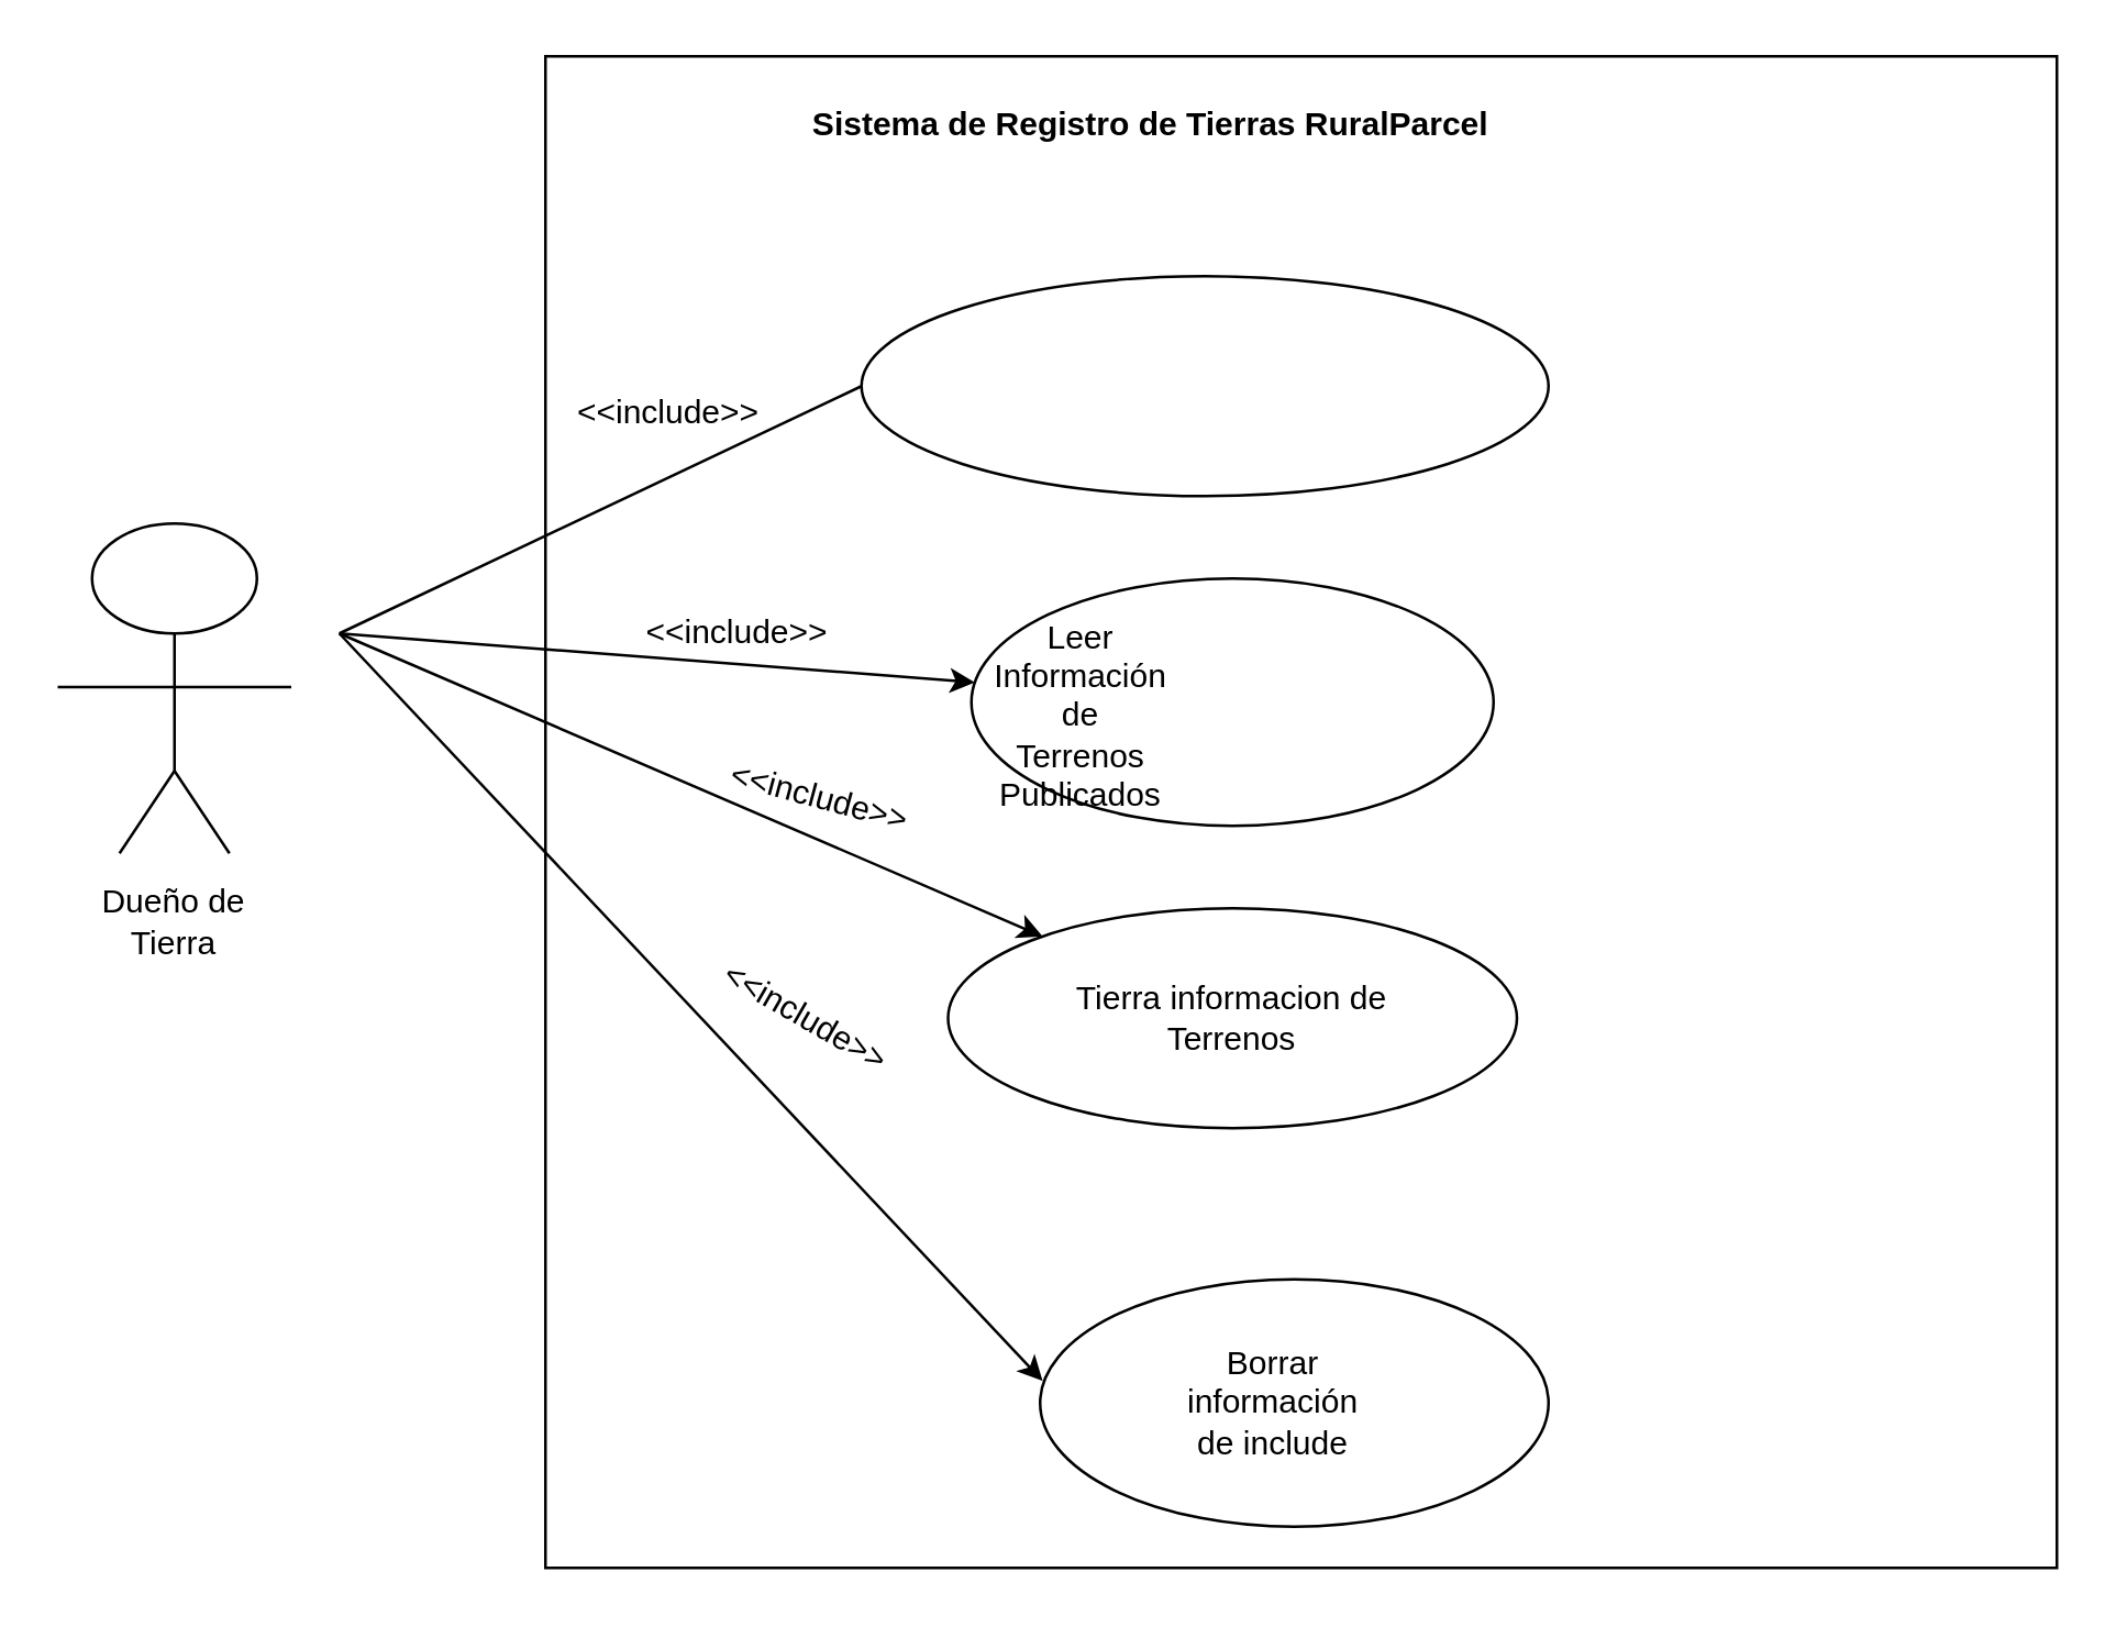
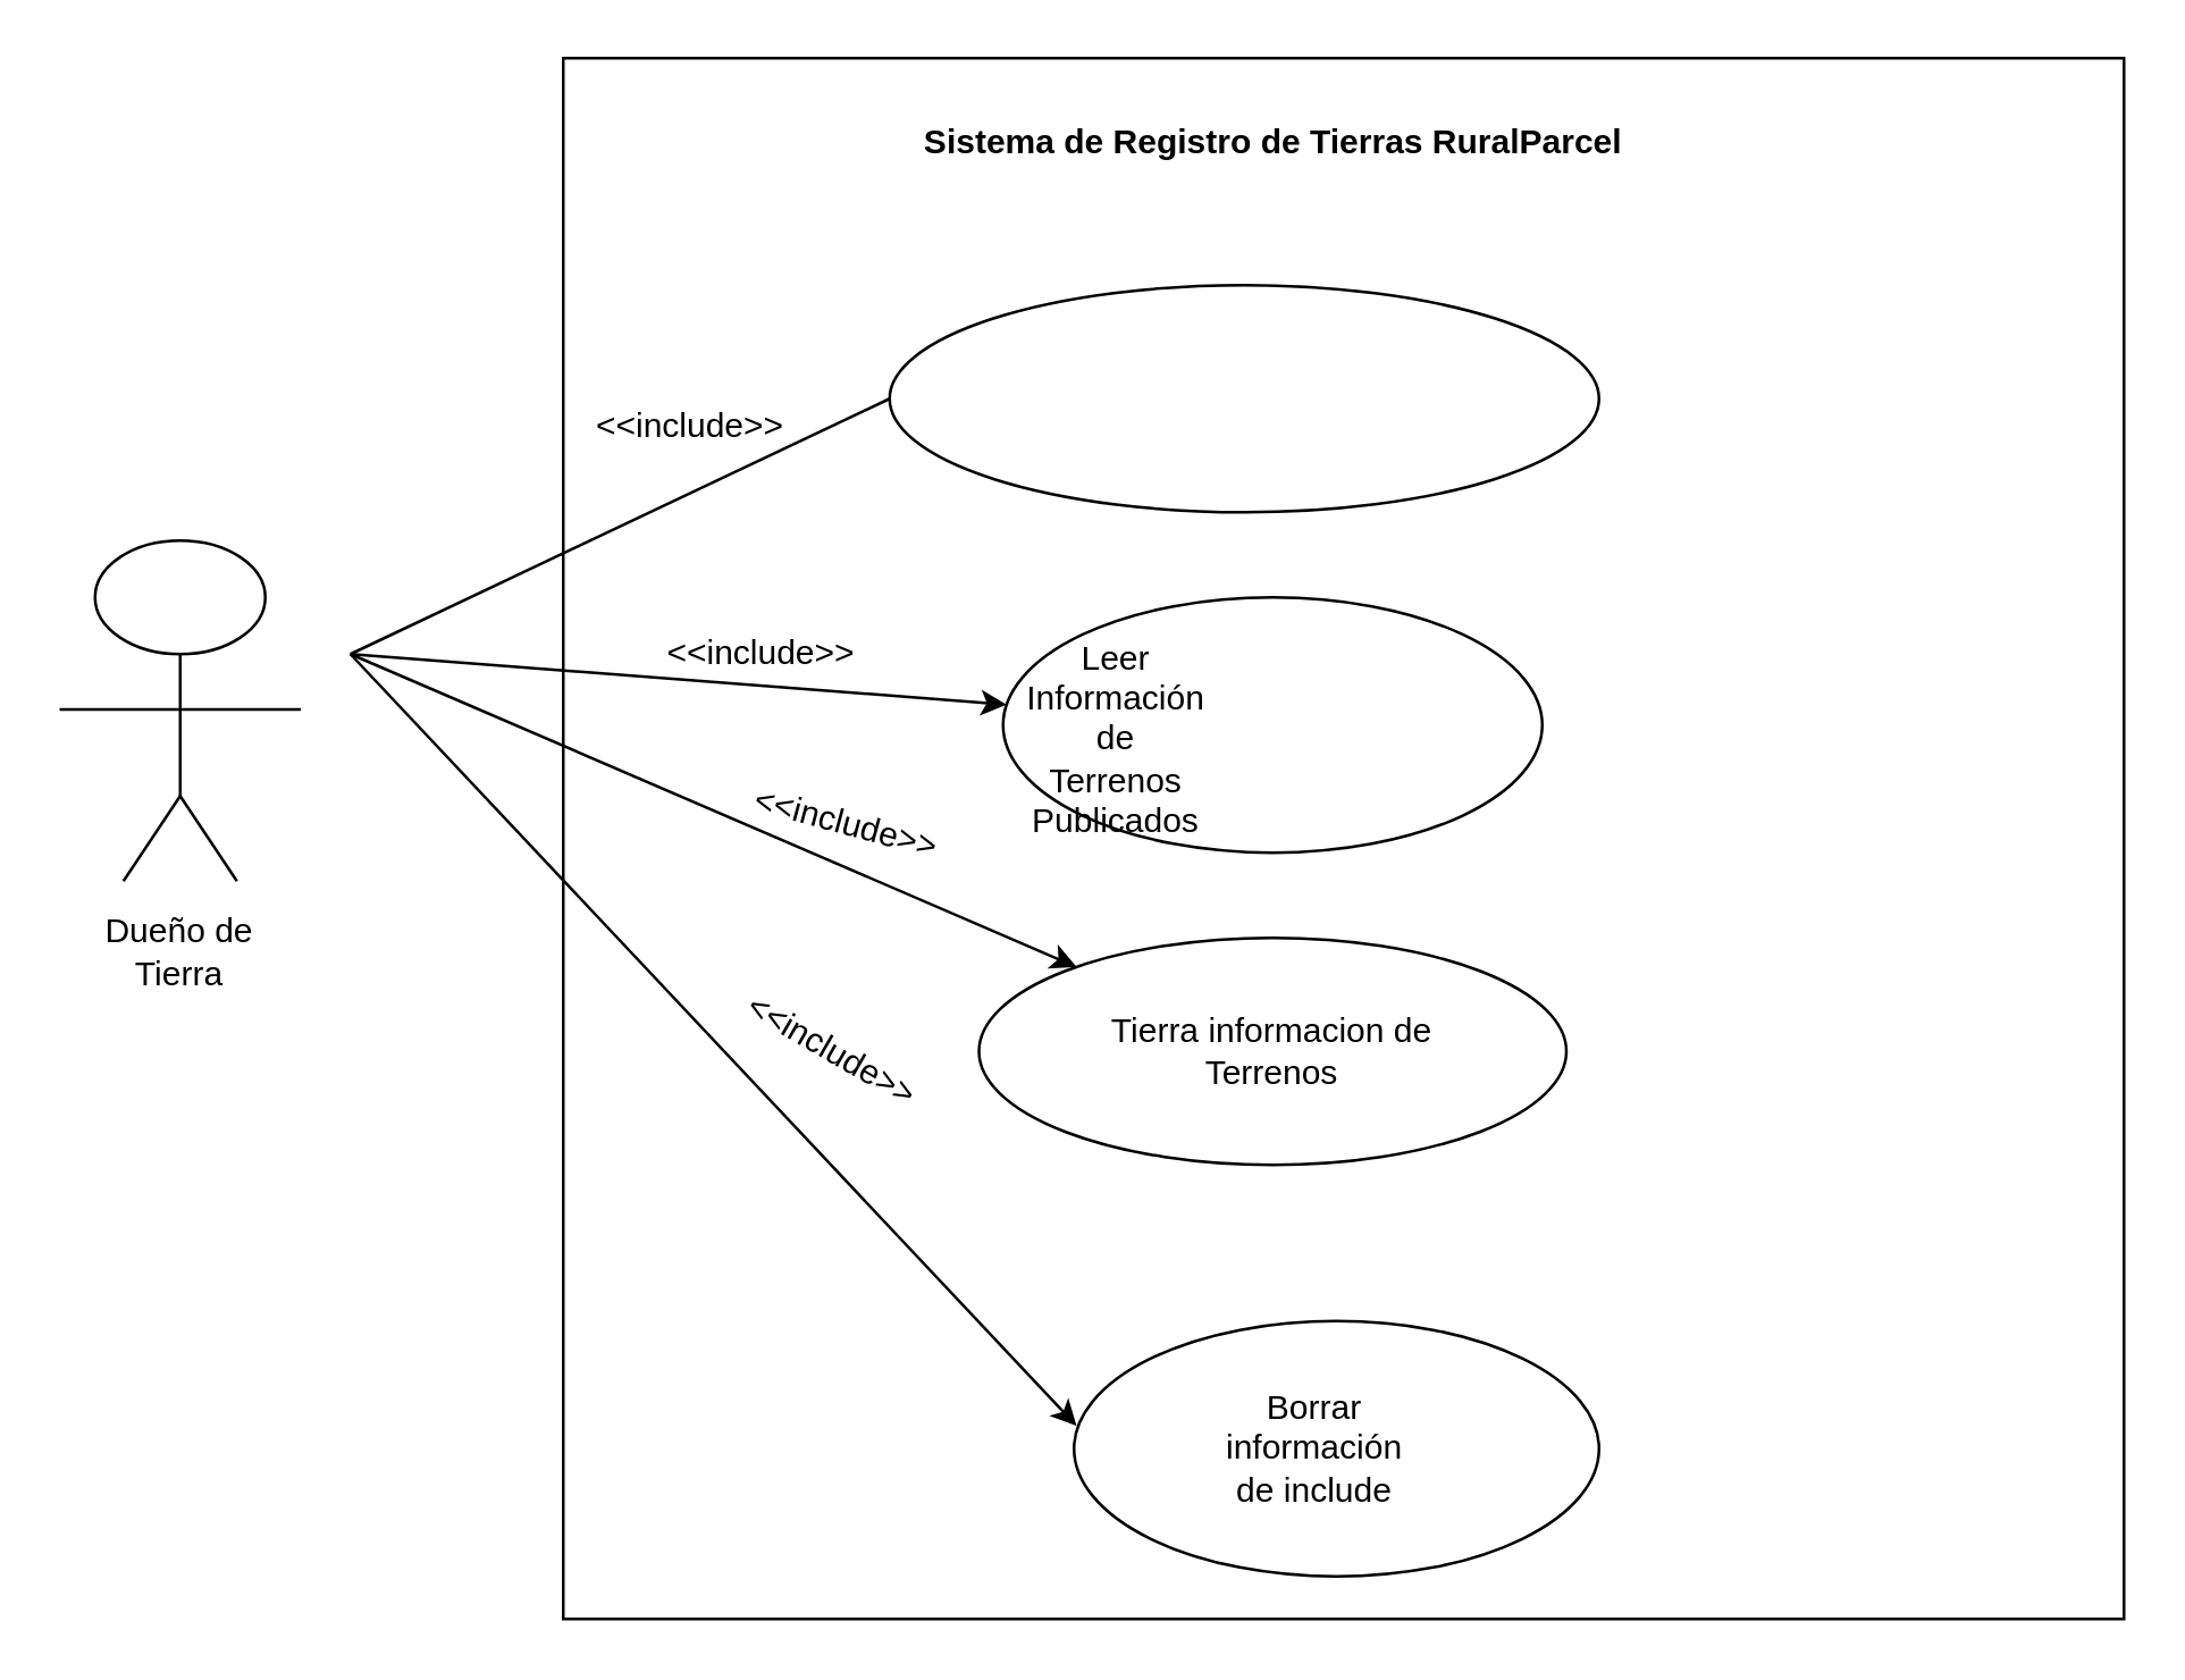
- <mxCell id="3" value="&lt;b&gt;Sistema de Registro de Tierras RuralParcel&lt;/b&gt;" style="text;html=1;strokeColor=none;fillColor=none;align=center;verticalAlign=middle;whiteSpace=wrap;rounded=0;" vertex="1" parent="1"><mxGeometry x="285.5" y="25" width="265" height="40" as="geometry" /></mxCell>
+ <mxCell id="3" value="&lt;b&gt;Sistema de Registro de Tierras RuralParcel&lt;/b&gt;" style="text;html=1;strokeColor=none;fillColor=none;align=center;verticalAlign=middle;whiteSpace=wrap;rounded=0;" vertex="1" parent="1"><mxGeometry x="315.5" y="30" width="265" height="40" as="geometry" /></mxCell>
